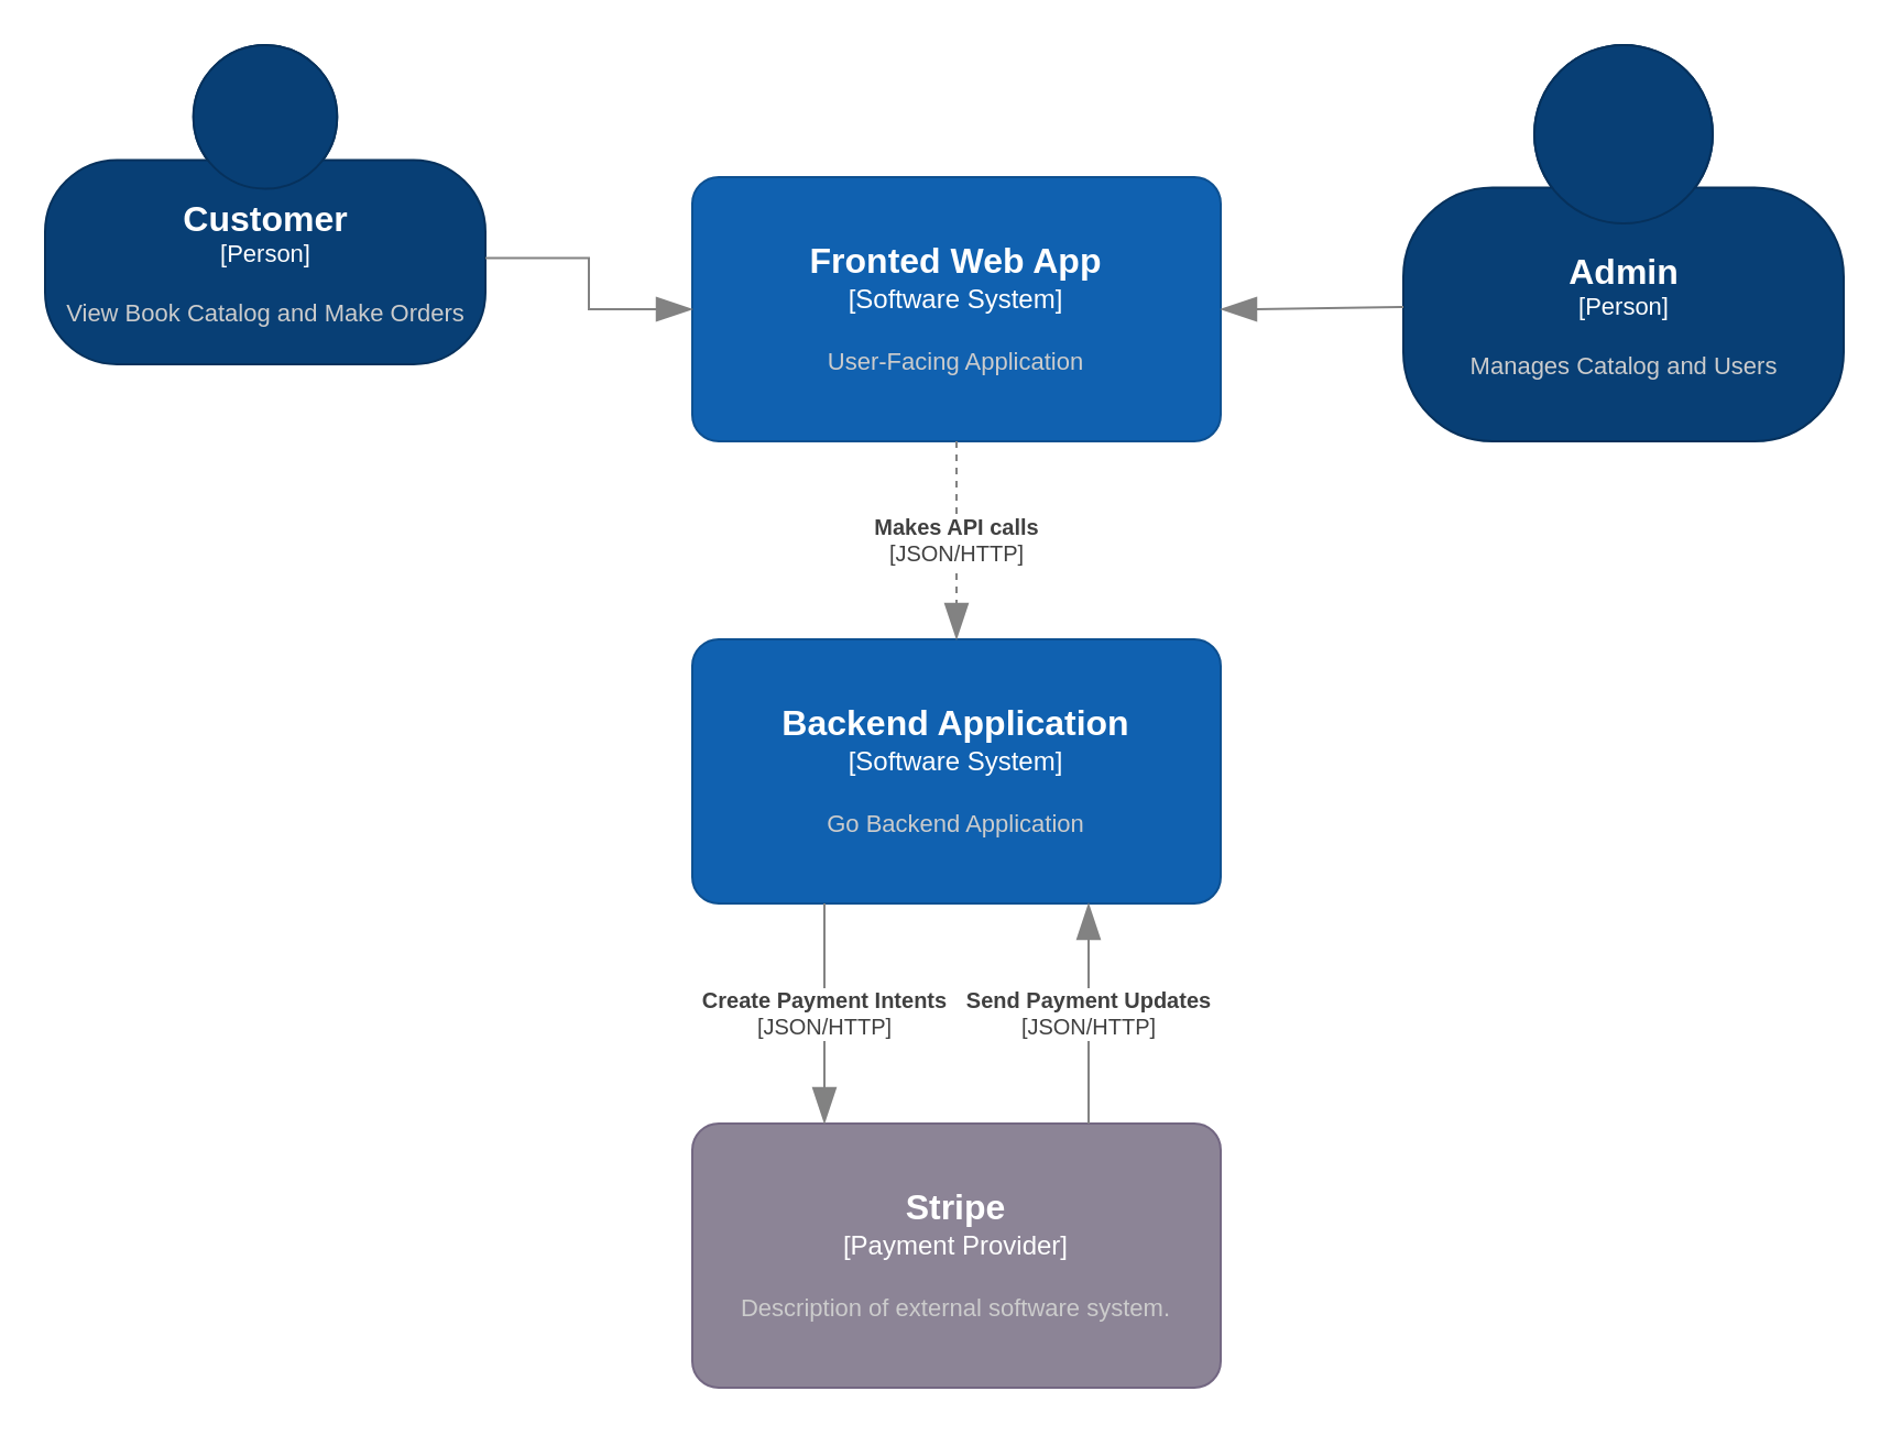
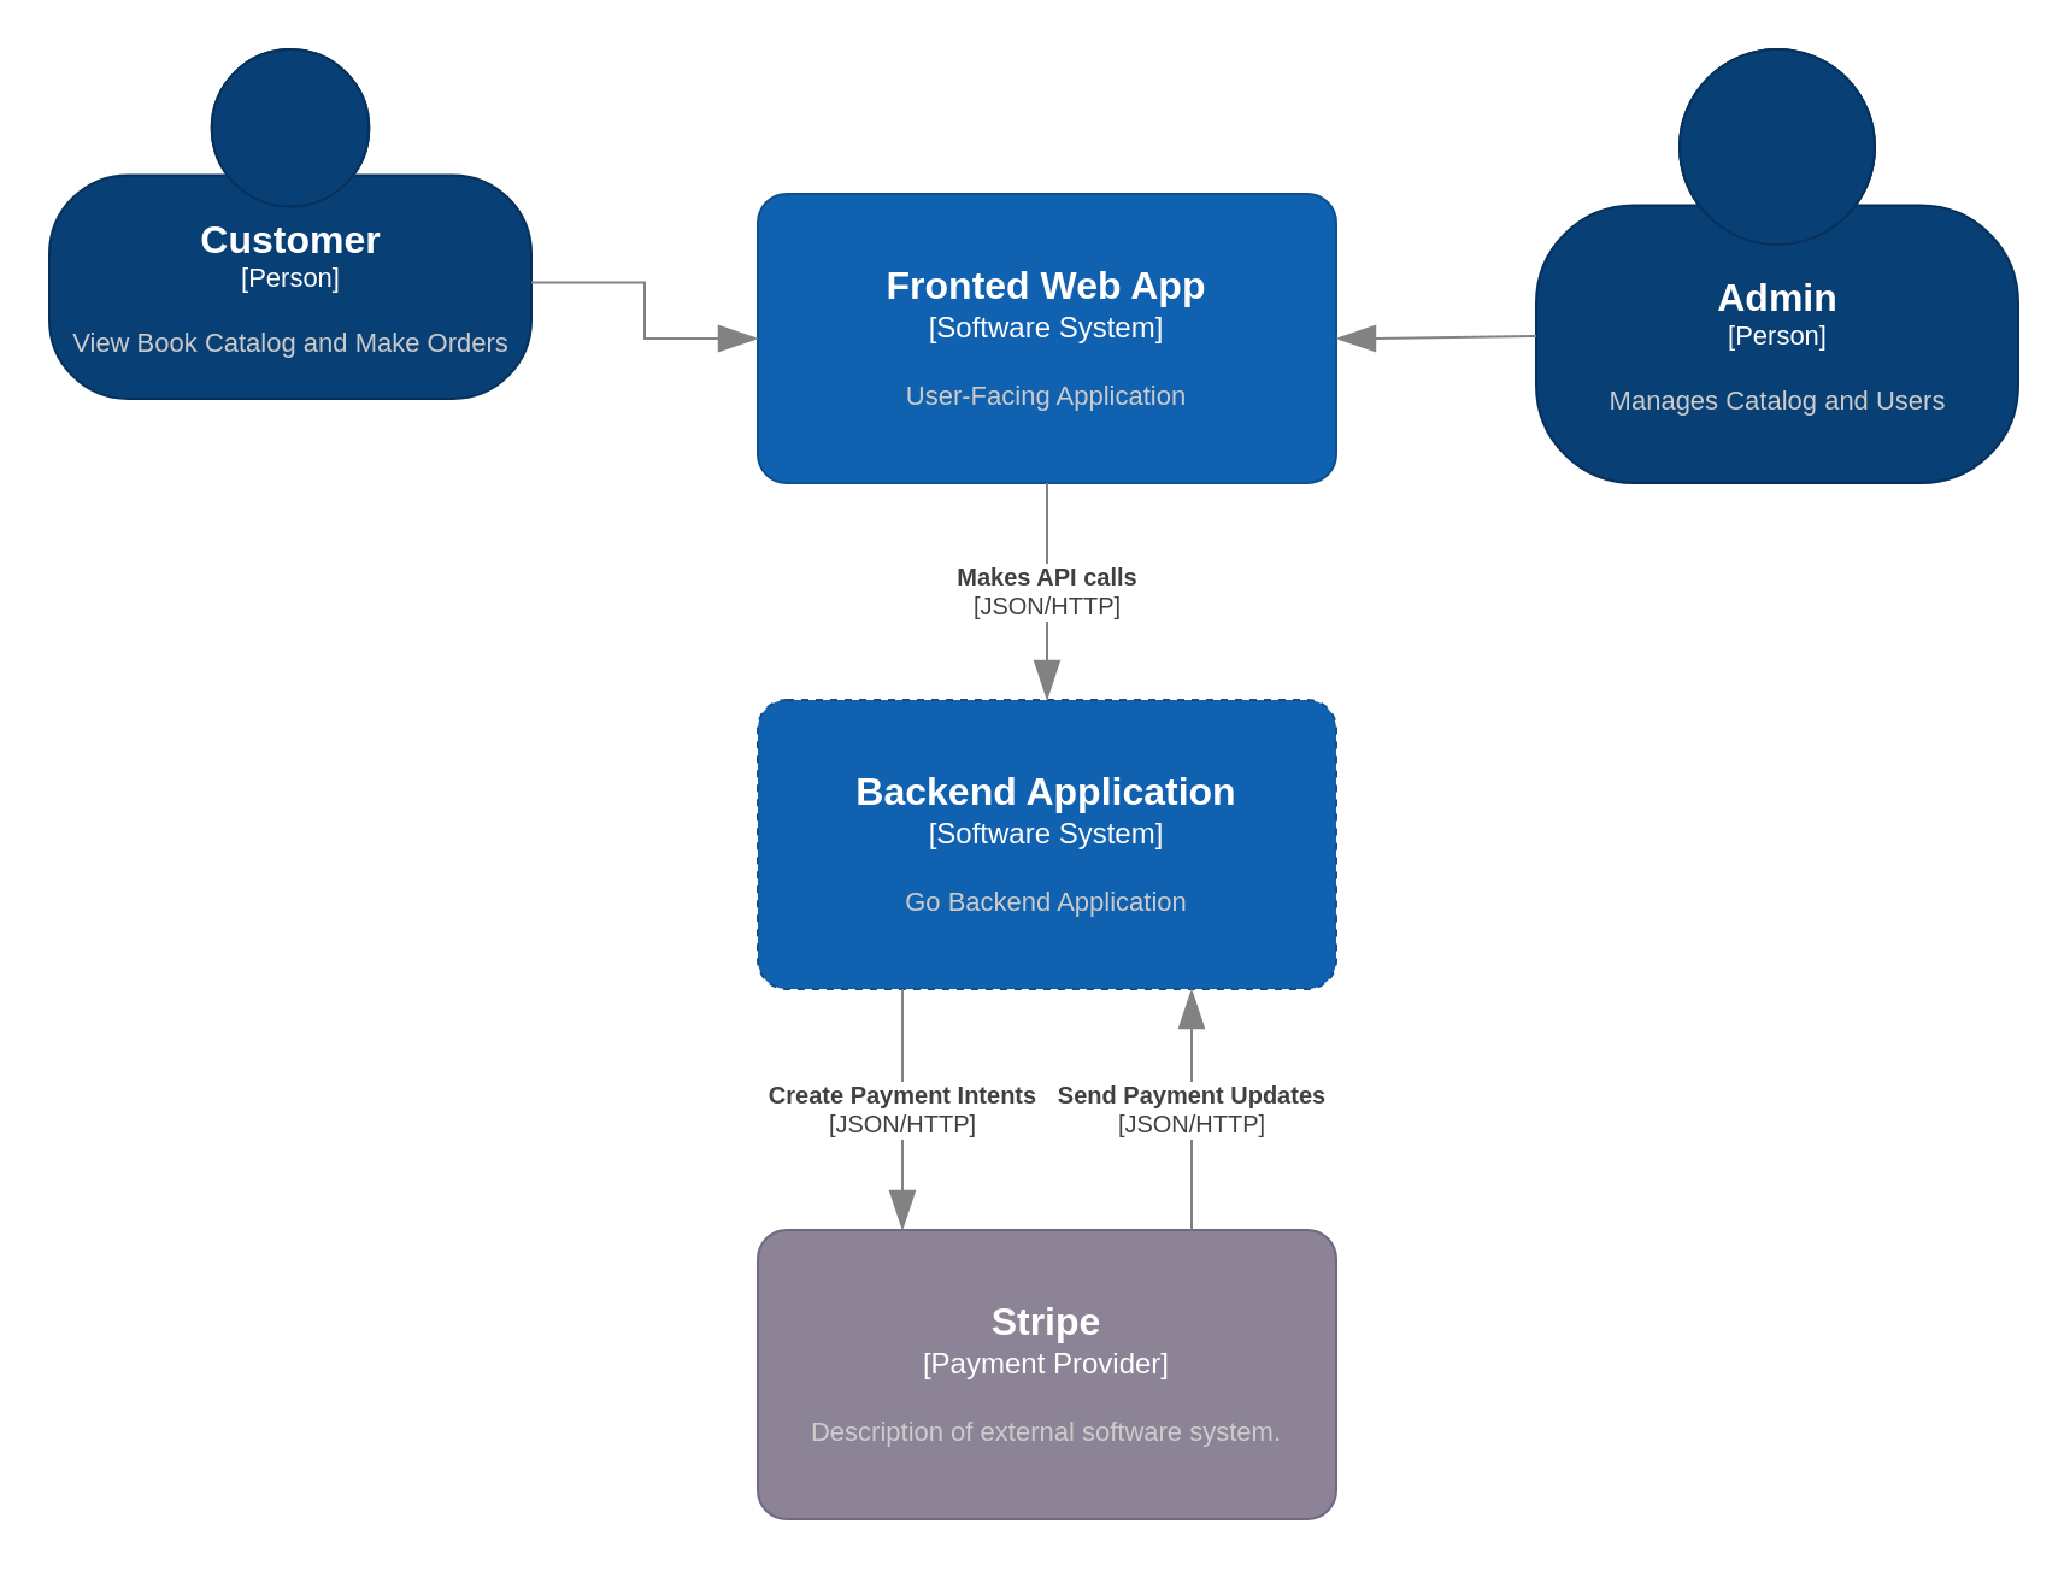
- <mxCell id="7" value="&lt;div style=&quot;text-align: left&quot;&gt;&lt;div style=&quot;text-align: center&quot;&gt;&lt;b&gt;Makes API calls&lt;/b&gt;&lt;/div&gt;&lt;div style=&quot;text-align: center&quot;&gt;[JSON/HTTP]&lt;/div&gt;&lt;/div&gt;" style="endArrow=blockThin;html=1;fontSize=10;fontColor=#404040;strokeWidth=1;endFill=1;strokeColor=#828282;elbow=vertical;metaEdit=1;endSize=14;startSize=14;jumpStyle=arc;jumpSize=16;rounded=0;edgeStyle=orthogonalEdgeStyle;exitX=0.5;exitY=1;exitDx=0;exitDy=0;exitPerimeter=0;entryX=0.5;entryY=0;entryDx=0;entryDy=0;entryPerimeter=0;dashed=1;" parent="1" source="3" target="4" edge="1"><mxGeometry width="240" relative="1" as="geometry"><mxPoint x="510" y="250" as="sourcePoint" /><mxPoint x="750" y="250" as="targetPoint" /></mxGeometry></mxCell>
+ <mxCell id="7" value="&lt;div style=&quot;text-align: left&quot;&gt;&lt;div style=&quot;text-align: center&quot;&gt;&lt;b&gt;Makes API calls&lt;/b&gt;&lt;/div&gt;&lt;div style=&quot;text-align: center&quot;&gt;[JSON/HTTP]&lt;/div&gt;&lt;/div&gt;" style="endArrow=blockThin;html=1;fontSize=10;fontColor=#404040;strokeWidth=1;endFill=1;strokeColor=#828282;elbow=vertical;metaEdit=1;endSize=14;startSize=14;jumpStyle=arc;jumpSize=16;rounded=0;edgeStyle=orthogonalEdgeStyle;exitX=0.5;exitY=1;exitDx=0;exitDy=0;exitPerimeter=0;entryX=0.5;entryY=0;entryDx=0;entryDy=0;entryPerimeter=0;" parent="1" source="3" target="4" edge="1"><mxGeometry width="240" relative="1" as="geometry"><mxPoint x="510" y="250" as="sourcePoint" /><mxPoint x="750" y="250" as="targetPoint" /></mxGeometry></mxCell>
- <mxCell id="4" value="&lt;font style=&quot;font-size: 16px&quot;&gt;&lt;b&gt;Backend Application&lt;/b&gt;&lt;/font&gt;&lt;div&gt;[Software System]&lt;/div&gt;&lt;br&gt;&lt;div&gt;&lt;font style=&quot;font-size: 11px&quot;&gt;&lt;font color=&quot;#cccccc&quot;&gt;Go Backend Application&lt;/font&gt;&lt;/div&gt;" style="rounded=1;whiteSpace=wrap;html=1;labelBackgroundColor=none;fillColor=#1061B0;fontColor=#ffffff;align=center;arcSize=10;strokeColor=#0D5091;metaEdit=1;resizable=0;points=[[0.25,0,0],[0.5,0,0],[0.75,0,0],[1,0.25,0],[1,0.5,0],[1,0.75,0],[0.75,1,0],[0.5,1,0],[0.25,1,0],[0,0.75,0],[0,0.5,0],[0,0.25,0]];" parent="1" vertex="1"><mxGeometry x="314" y="290" width="240" height="120" as="geometry" /></mxCell>
+ <mxCell id="4" value="&lt;font style=&quot;font-size: 16px&quot;&gt;&lt;b&gt;Backend Application&lt;/b&gt;&lt;/font&gt;&lt;div&gt;[Software System]&lt;/div&gt;&lt;br&gt;&lt;div&gt;&lt;font style=&quot;font-size: 11px&quot;&gt;&lt;font color=&quot;#cccccc&quot;&gt;Go Backend Application&lt;/font&gt;&lt;/div&gt;" style="rounded=1;whiteSpace=wrap;html=1;labelBackgroundColor=none;fillColor=#1061B0;fontColor=#ffffff;align=center;arcSize=10;strokeColor=#0D5091;metaEdit=1;resizable=0;points=[[0.25,0,0],[0.5,0,0],[0.75,0,0],[1,0.25,0],[1,0.5,0],[1,0.75,0],[0.75,1,0],[0.5,1,0],[0.25,1,0],[0,0.75,0],[0,0.5,0],[0,0.25,0]];dashed=1;" parent="1" vertex="1"><mxGeometry x="314" y="290" width="240" height="120" as="geometry" /></mxCell>
